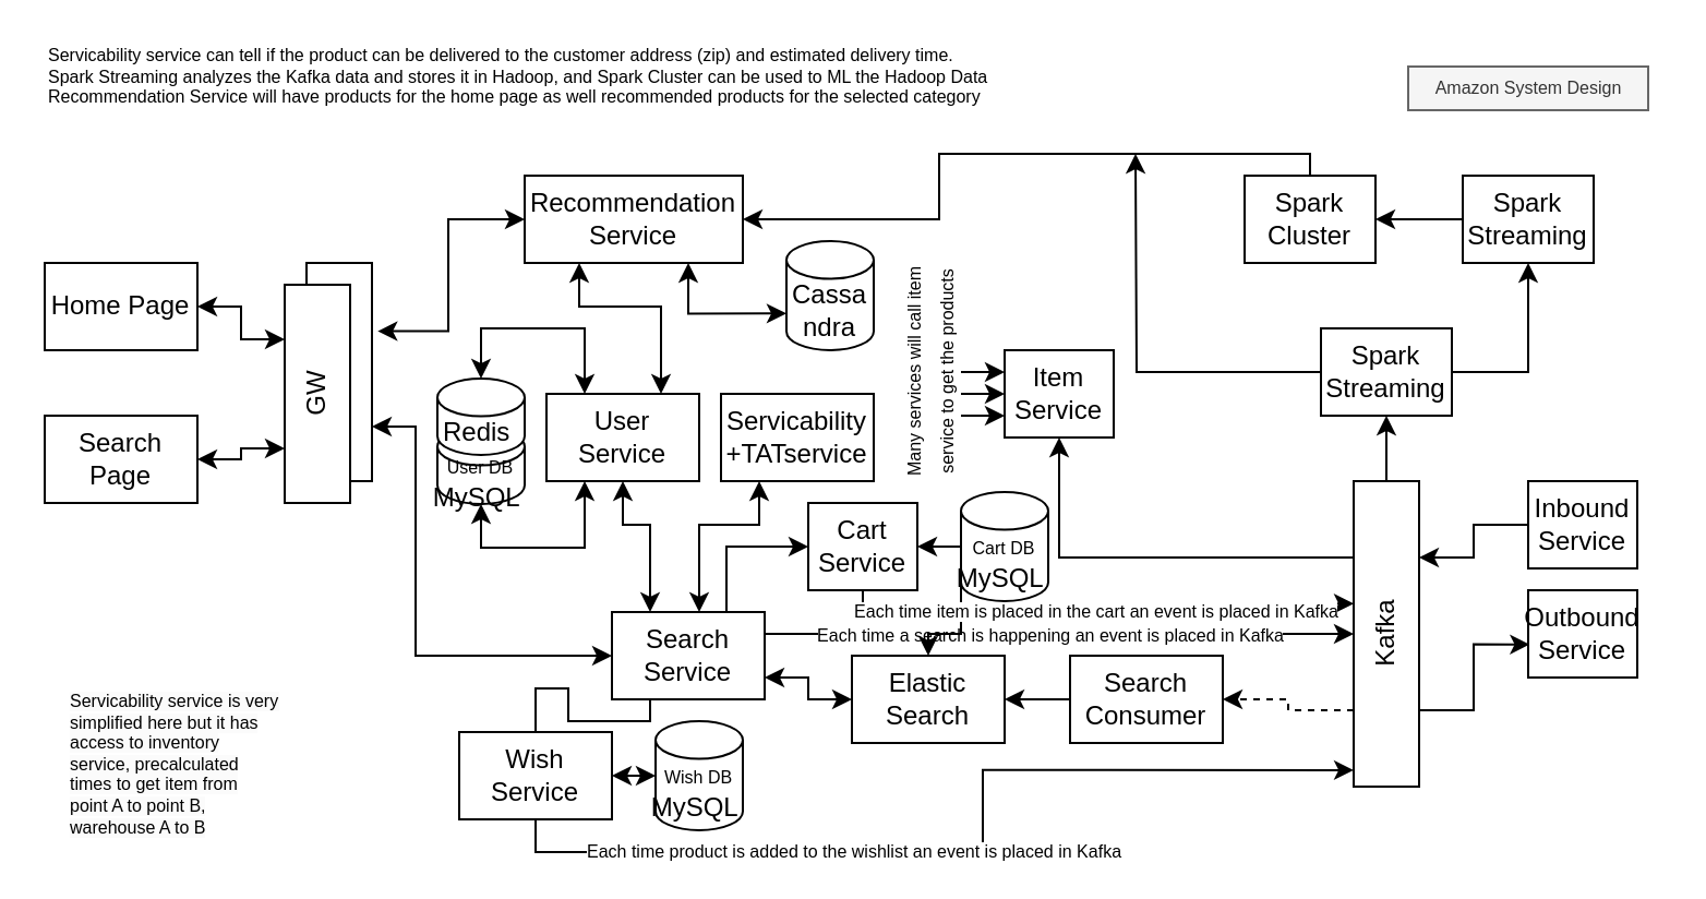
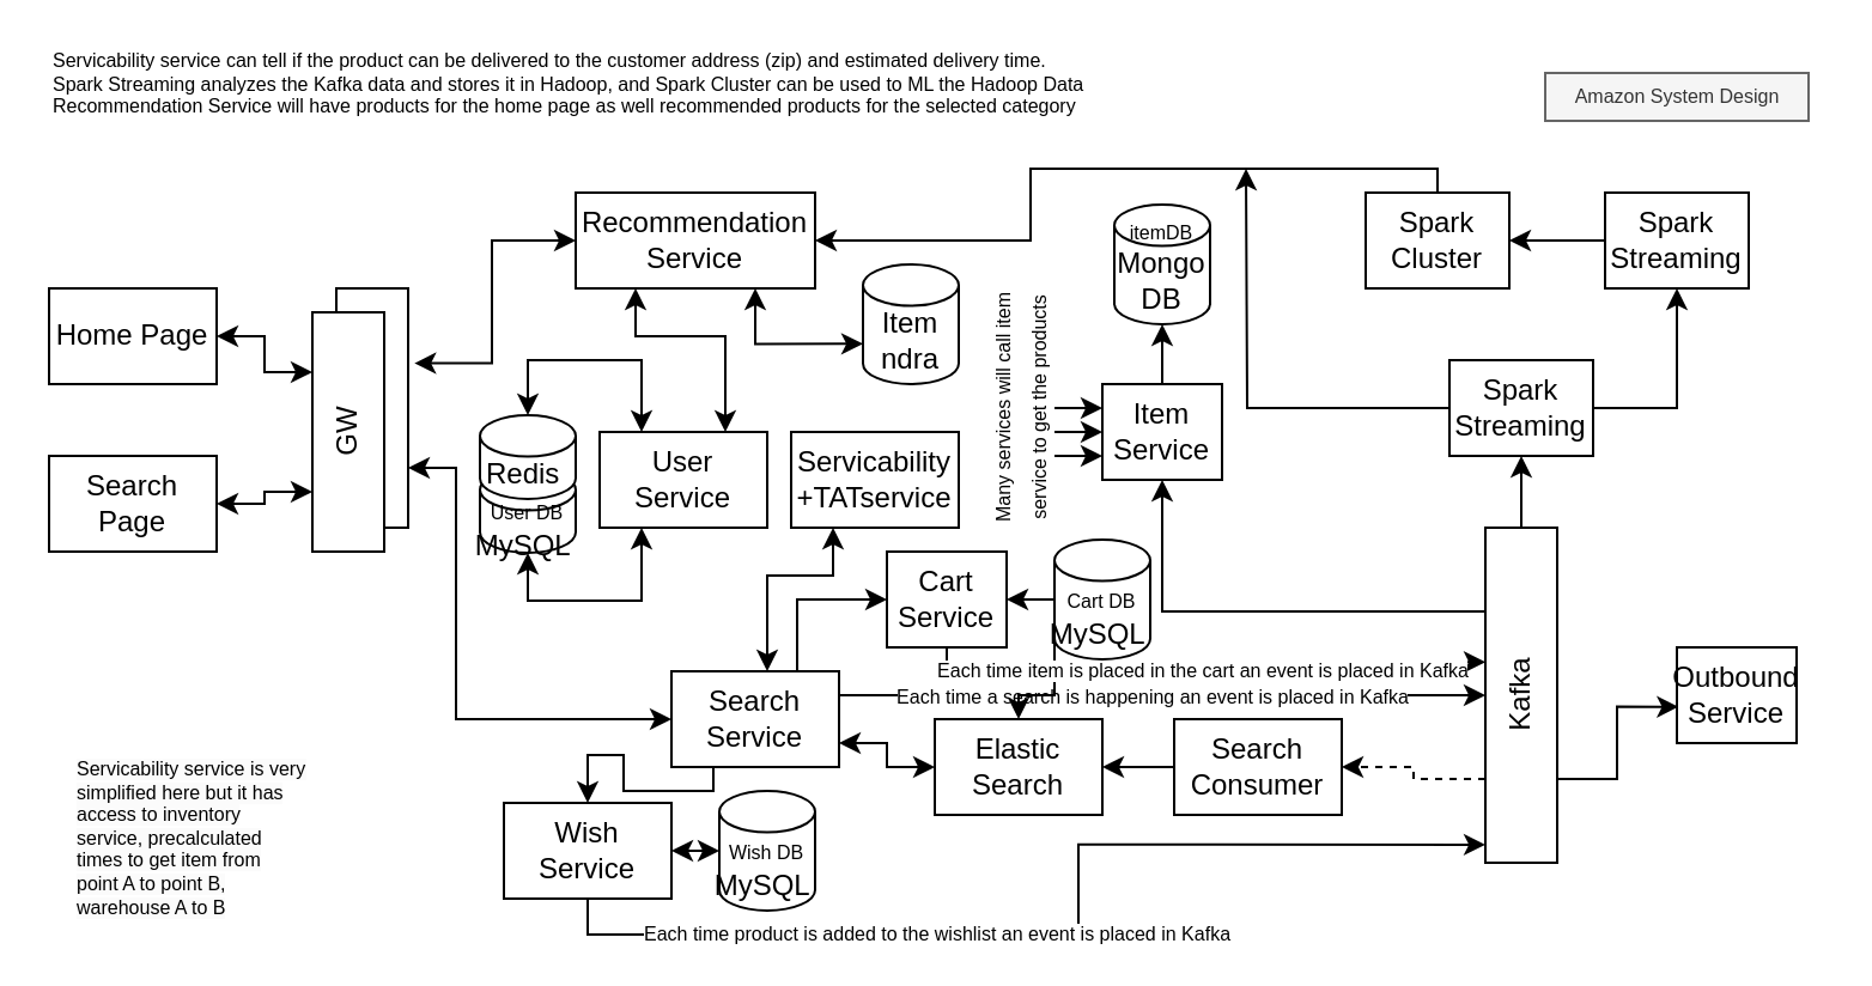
+ <mxCell id="13" value="&lt;font style=&quot;font-size: 8px;&quot;&gt;itemDB&lt;/font&gt;&lt;br&gt;Mongo DB&lt;br&gt;&amp;nbsp;&lt;br&gt;" style="shape=cylinder3;whiteSpace=wrap;html=1;boundedLbl=1;backgroundOutline=1;size=8.652;" vertex="1" parent="1"><mxGeometry x="465" y="85" width="40" height="50" as="geometry" /></mxCell>
- <mxCell id="58" value="Cassa&lt;br&gt;ndra" style="shape=cylinder3;whiteSpace=wrap;html=1;boundedLbl=1;backgroundOutline=1;size=8.652;" vertex="1" parent="1"><mxGeometry x="360" y="110" width="40" height="50" as="geometry" /></mxCell>
+ <mxCell id="58" value="Item&lt;br&gt;ndra" style="shape=cylinder3;whiteSpace=wrap;html=1;boundedLbl=1;backgroundOutline=1;size=8.652;" vertex="1" parent="1"><mxGeometry x="360" y="110" width="40" height="50" as="geometry" /></mxCell>
+ <mxCell id="10" style="edgeStyle=orthogonalEdgeStyle;rounded=0;orthogonalLoop=1;jettySize=auto;html=1;exitX=0.5;exitY=0;exitDx=0;exitDy=0;entryX=0.5;entryY=1;entryDx=0;entryDy=0;entryPerimeter=0;" edge="1" parent="1" source="12" target="13"><mxGeometry relative="1" as="geometry" /></mxCell>
- <mxCell id="9" value="Inbound Service" style="rounded=0;whiteSpace=wrap;html=1;horizontal=1;verticalAlign=middle;" vertex="1" parent="1"><mxGeometry x="700" y="220" width="50" height="40" as="geometry" /></mxCell>
- <mxCell id="33" style="edgeStyle=orthogonalEdgeStyle;rounded=0;orthogonalLoop=1;jettySize=auto;html=1;exitX=0.5;exitY=1;exitDx=0;exitDy=0;fontSize=8;startArrow=classic;startFill=1;entryX=0.25;entryY=0;entryDx=0;entryDy=0;" edge="1" parent="1" source="35" target="23"><mxGeometry relative="1" as="geometry"><Array as="points"><mxPoint x="285" y="240" /><mxPoint x="298" y="240" /></Array></mxGeometry></mxCell>
- <mxCell id="8" style="edgeStyle=orthogonalEdgeStyle;rounded=0;orthogonalLoop=1;jettySize=auto;html=1;exitX=0;exitY=0.5;exitDx=0;exitDy=0;fontSize=8;startArrow=none;startFill=0;entryX=1;entryY=0.25;entryDx=0;entryDy=0;" edge="1" parent="1" source="9" target="7"><mxGeometry relative="1" as="geometry" /></mxCell>
- <mxCell id="21" style="edgeStyle=orthogonalEdgeStyle;rounded=0;orthogonalLoop=1;jettySize=auto;html=1;exitX=0.25;exitY=1;exitDx=0;exitDy=0;entryX=0.5;entryY=0;entryDx=0;entryDy=0;fontSize=8;startArrow=none;startFill=0;endArrow=none;" edge="1" parent="1" source="23" target="39"><mxGeometry relative="1" as="geometry"><Array as="points"><mxPoint x="298" y="330" /><mxPoint x="260" y="330" /><mxPoint x="260" y="315" /><mxPoint x="245" y="315" /></Array></mxGeometry></mxCell>
+ <mxCell id="21" style="edgeStyle=orthogonalEdgeStyle;rounded=0;orthogonalLoop=1;jettySize=auto;html=1;exitX=0.25;exitY=1;exitDx=0;exitDy=0;entryX=0.5;entryY=0;entryDx=0;entryDy=0;fontSize=8;startArrow=none;startFill=0;" edge="1" parent="1" source="23" target="39"><mxGeometry relative="1" as="geometry"><Array as="points"><mxPoint x="298" y="330" /><mxPoint x="260" y="330" /><mxPoint x="260" y="315" /><mxPoint x="245" y="315" /></Array></mxGeometry></mxCell>
